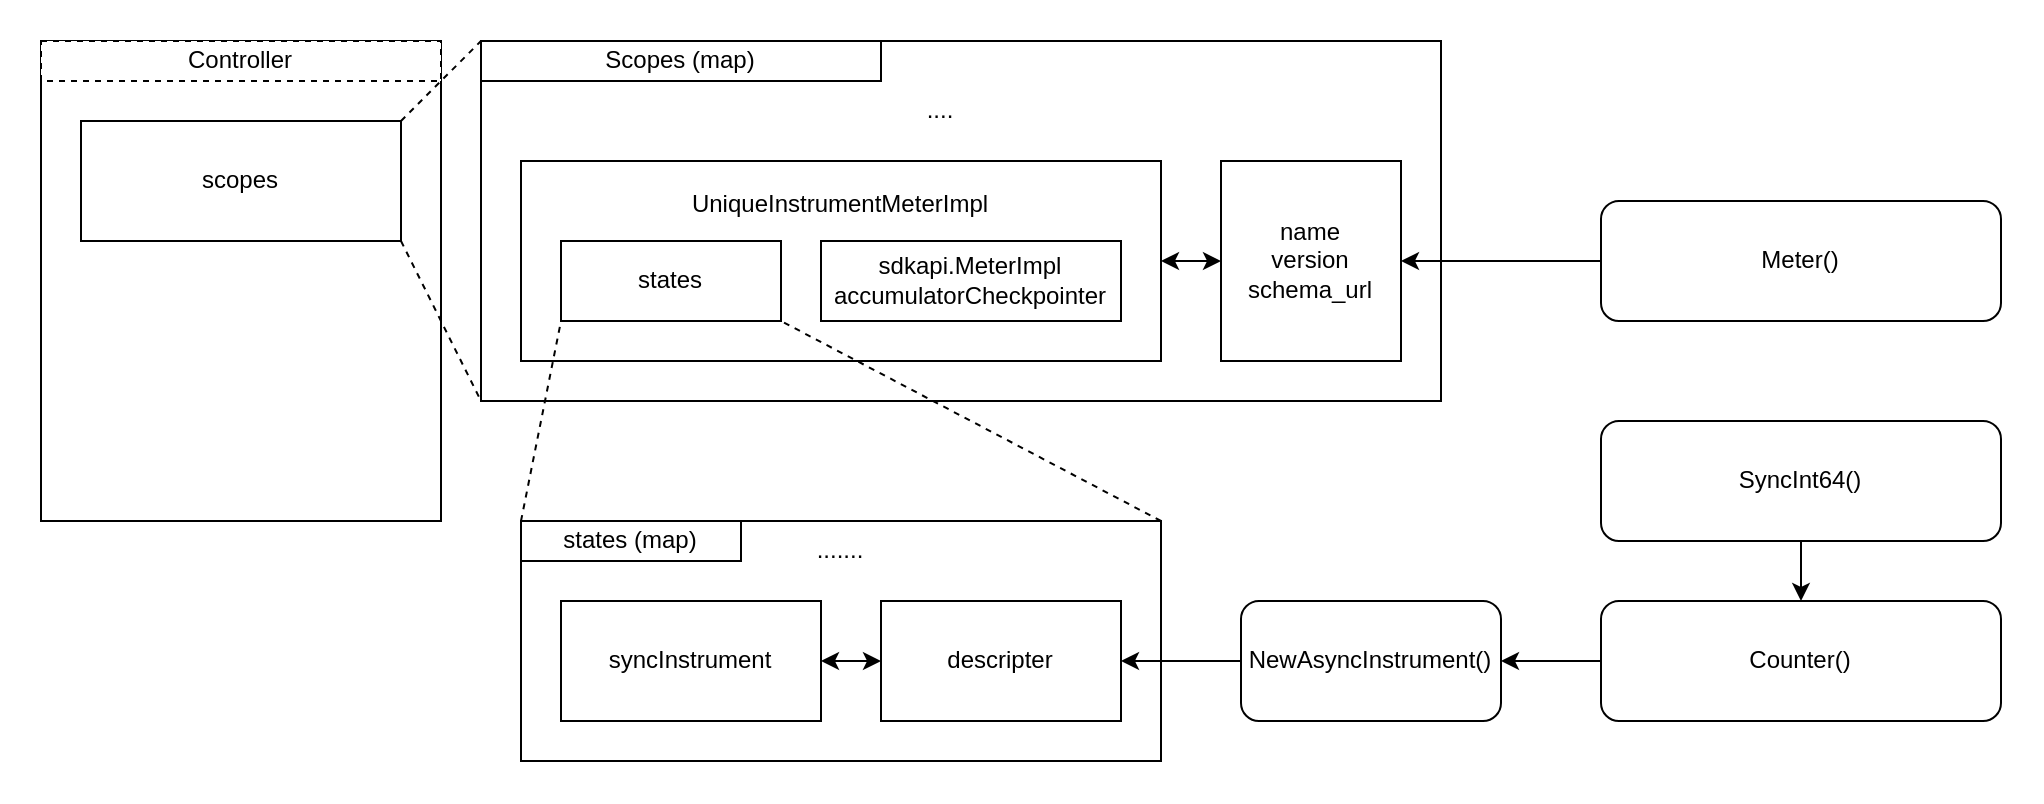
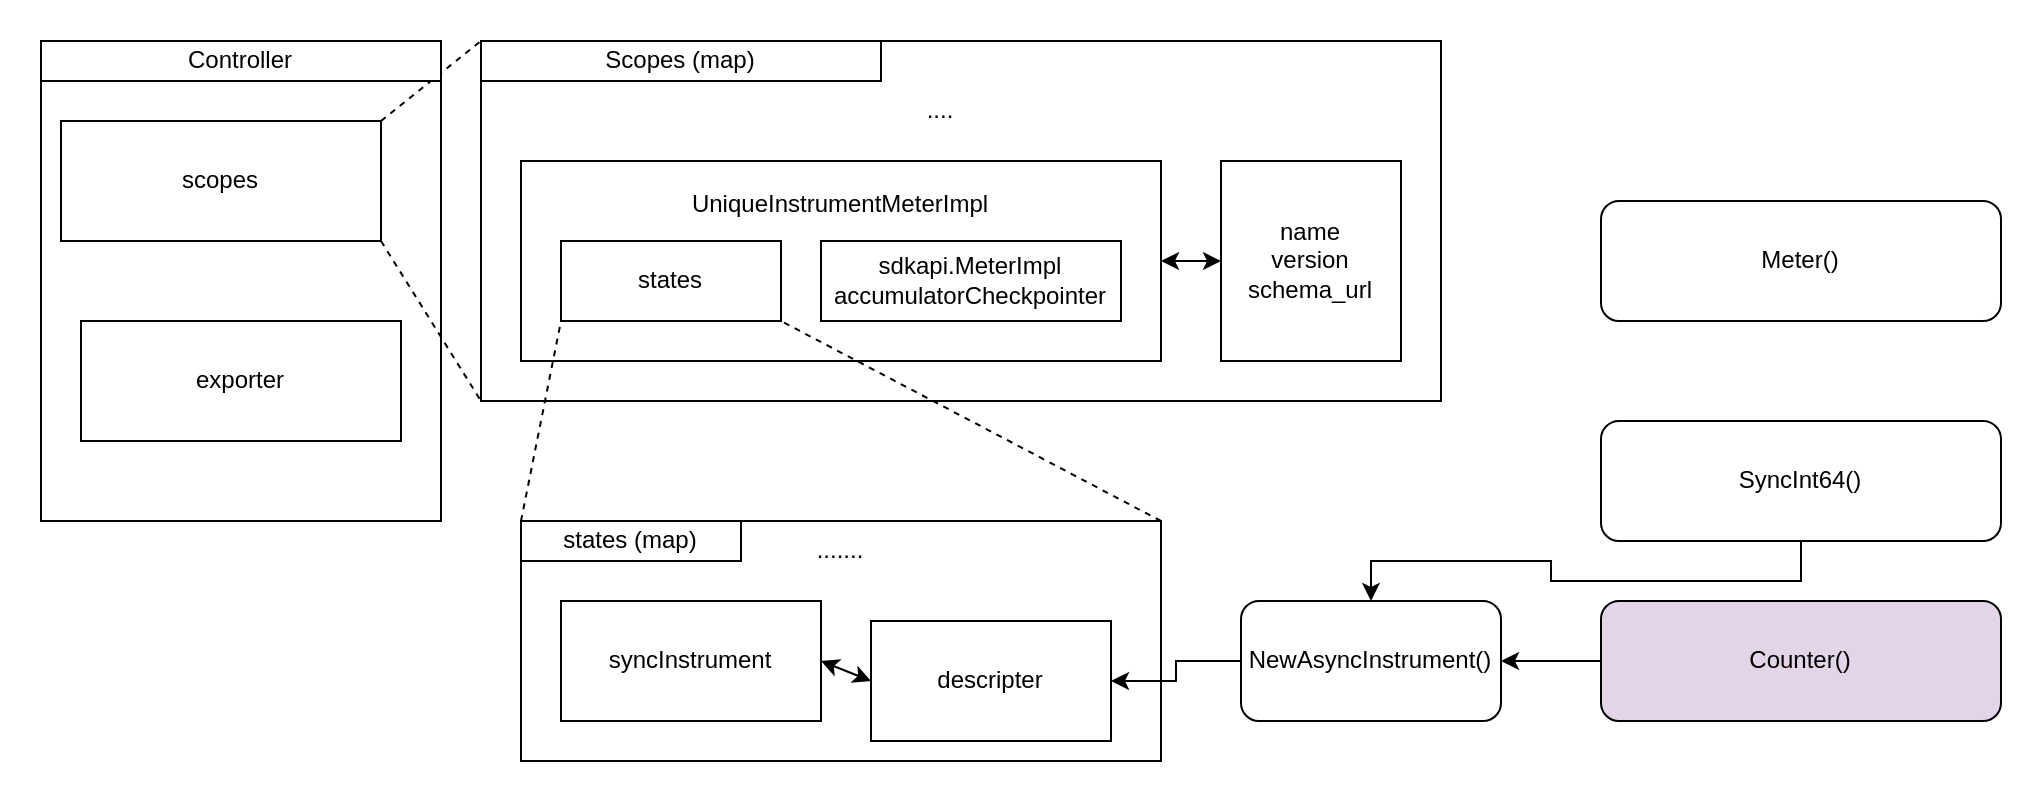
- <mxCell id="20" value="Controller" style="rounded=0;whiteSpace=wrap;html=1;dashed=1;" parent="1" vertex="1"><mxGeometry x="20" y="20" width="200" height="20" as="geometry" /></mxCell>
+ <mxCell id="20" value="Controller" style="rounded=0;whiteSpace=wrap;html=1;" parent="1" vertex="1"><mxGeometry x="20" y="20" width="200" height="20" as="geometry" /></mxCell>
- <mxCell id="3" value="scopes" style="rounded=0;whiteSpace=wrap;html=1;" parent="1" vertex="1"><mxGeometry x="40" y="60" width="160" height="60" as="geometry" /></mxCell>
+ <mxCell id="3" value="scopes" style="rounded=0;whiteSpace=wrap;html=1;" parent="1" vertex="1"><mxGeometry x="30" y="60" width="160" height="60" as="geometry" /></mxCell>
- <mxCell id="18" style="edgeStyle=orthogonalEdgeStyle;rounded=0;orthogonalLoop=1;jettySize=auto;html=1;exitX=0;exitY=0.5;exitDx=0;exitDy=0;" parent="1" source="19" target="5" edge="1"><mxGeometry relative="1" as="geometry" /></mxCell>
+ <mxCell id="6" value="exporter" style="rounded=0;whiteSpace=wrap;html=1;" parent="1" vertex="1"><mxGeometry x="40" y="160" width="160" height="60" as="geometry" /></mxCell>
- <mxCell id="23" style="edgeStyle=orthogonalEdgeStyle;rounded=0;orthogonalLoop=1;jettySize=auto;html=1;exitX=0.5;exitY=1;exitDx=0;exitDy=0;entryX=0.5;entryY=0;entryDx=0;entryDy=0;" edge="1" parent="1" source="24" target="26"><mxGeometry relative="1" as="geometry" /></mxCell>
+ <mxCell id="23" style="edgeStyle=orthogonalEdgeStyle;rounded=0;orthogonalLoop=1;jettySize=auto;html=1;exitX=0.5;exitY=1;exitDx=0;exitDy=0;" edge="1" parent="1" source="24" target="29"><mxGeometry relative="1" as="geometry" /></mxCell>
- <mxCell id="13" value="descripter&lt;br&gt;" style="rounded=0;whiteSpace=wrap;html=1;" parent="1" vertex="1"><mxGeometry x="440" y="300" width="120" height="60" as="geometry" /></mxCell>
+ <mxCell id="13" value="descripter&lt;br&gt;" style="rounded=0;whiteSpace=wrap;html=1;" parent="1" vertex="1"><mxGeometry x="435" y="310" width="120" height="60" as="geometry" /></mxCell>
- <mxCell id="26" value="Counter()" style="rounded=1;whiteSpace=wrap;html=1;" parent="1" vertex="1"><mxGeometry x="800" y="300" width="200" height="60" as="geometry" /></mxCell>
+ <mxCell id="26" value="Counter()" style="rounded=1;whiteSpace=wrap;html=1;fillColor=#e1d5e7;" parent="1" vertex="1"><mxGeometry x="800" y="300" width="200" height="60" as="geometry" /></mxCell>
